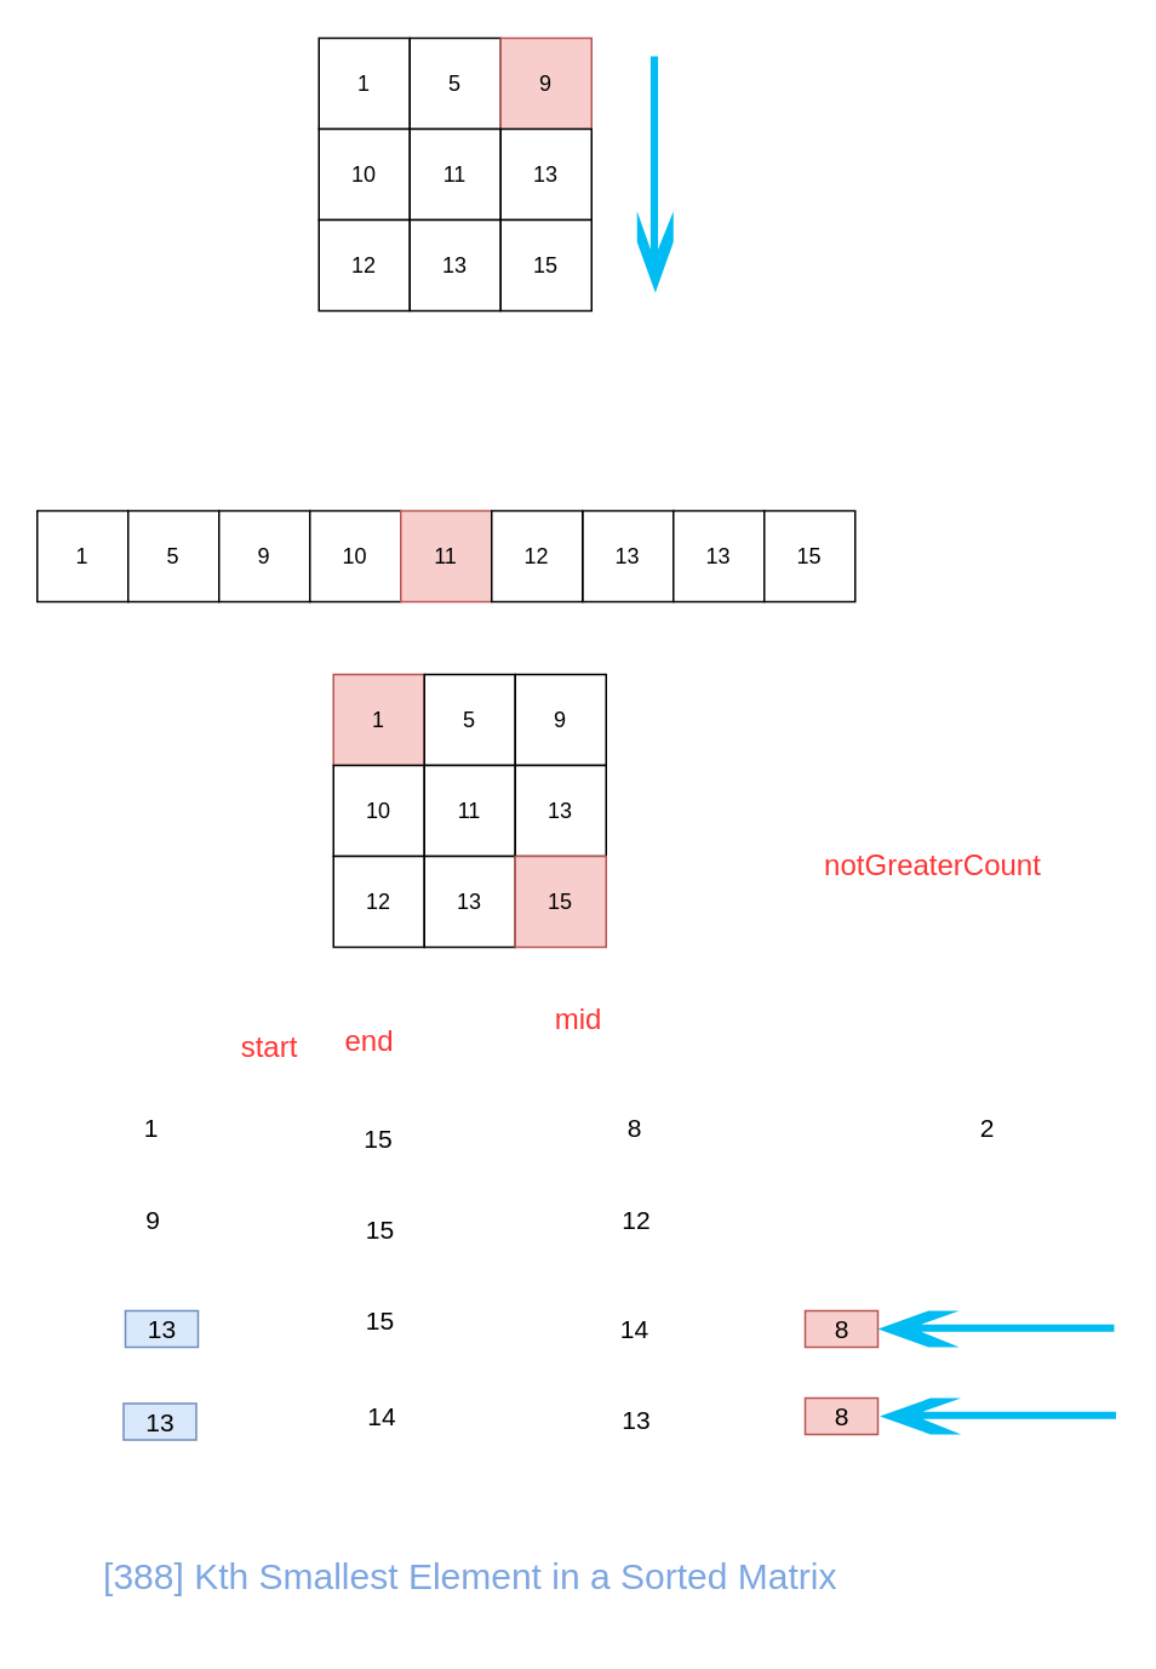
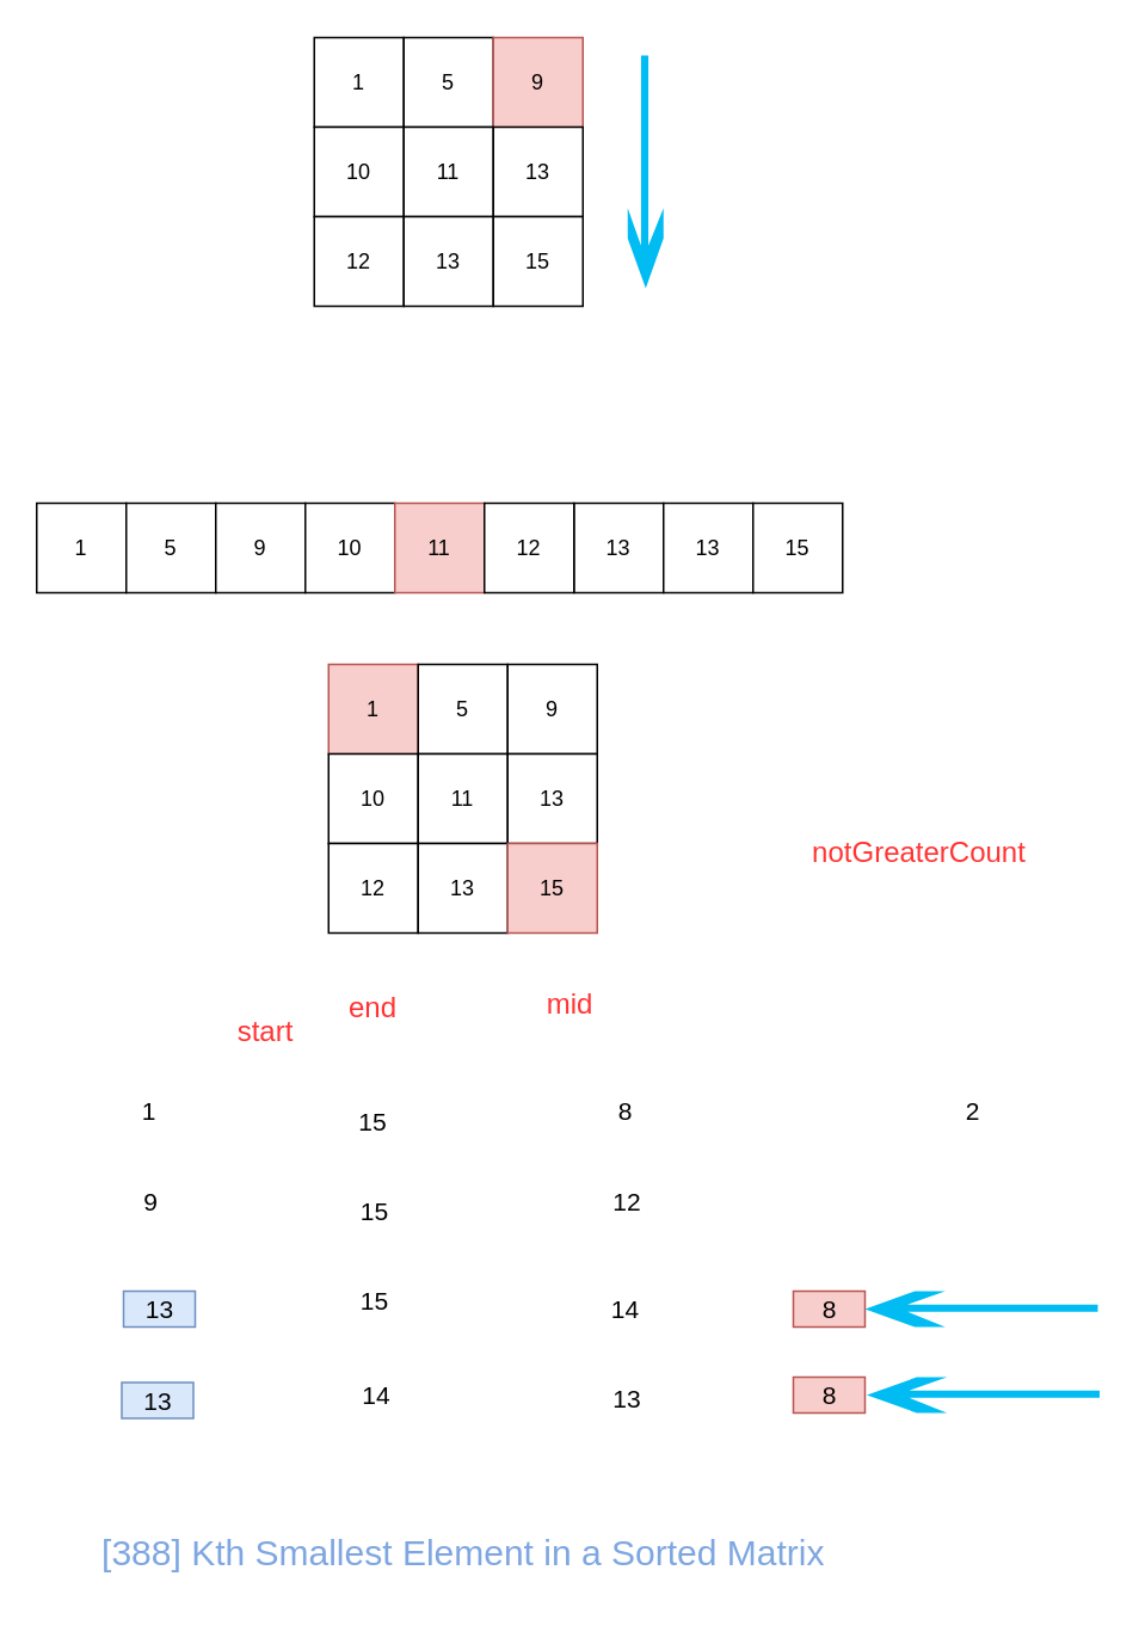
- <mxCell id="31" value="end" style="text;html=1;strokeColor=none;fillColor=none;align=center;verticalAlign=middle;whiteSpace=wrap;rounded=0;fontSize=16;fontColor=#FF3333;" vertex="1" parent="1"><mxGeometry x="182.5" y="561.5" width="40" height="20" as="geometry" /></mxCell>
+ <mxCell id="31" value="end" style="text;html=1;strokeColor=none;fillColor=none;align=center;verticalAlign=middle;whiteSpace=wrap;rounded=0;fontSize=16;fontColor=#FF3333;" vertex="1" parent="1"><mxGeometry x="187.5" y="551.5" width="40" height="20" as="geometry" /></mxCell>
